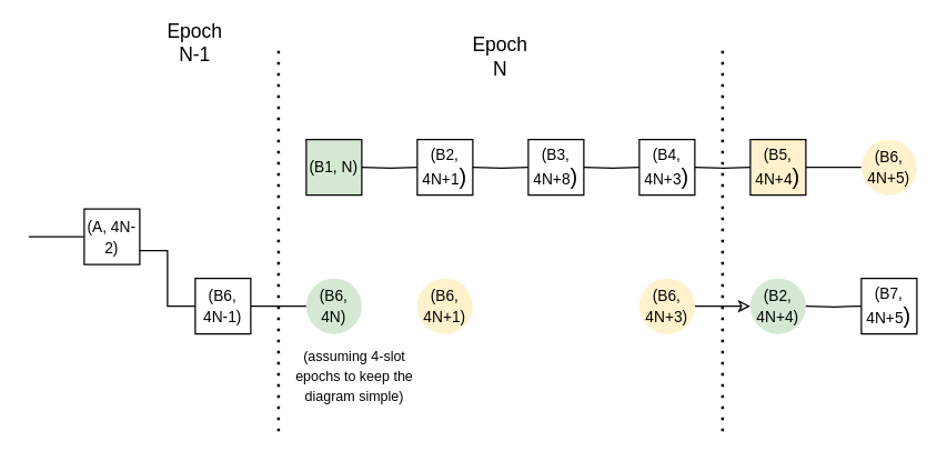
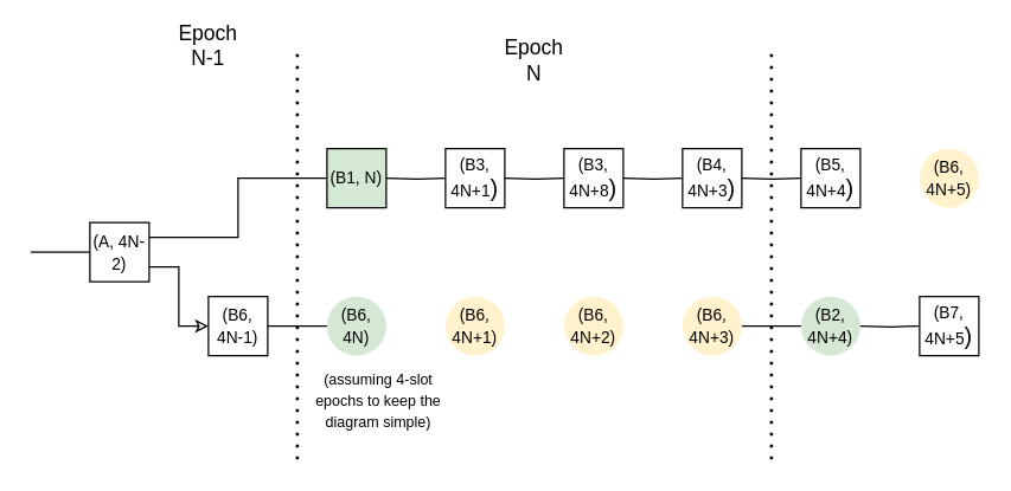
- <mxCell id="4" value="&lt;div&gt;&lt;font style=&quot;font-size: 11px&quot;&gt;(B2, 4N+1&lt;/font&gt;&lt;font size=&quot;3&quot;&gt;)&lt;br&gt;&lt;/font&gt;&lt;/div&gt;" style="rounded=0;whiteSpace=wrap;html=1;" vertex="1" parent="1"><mxGeometry x="300" y="100" width="40" height="40" as="geometry" /></mxCell>
+ <mxCell id="4" value="&lt;div&gt;&lt;font style=&quot;font-size: 11px&quot;&gt;(B3, 4N+1&lt;/font&gt;&lt;font size=&quot;3&quot;&gt;)&lt;br&gt;&lt;/font&gt;&lt;/div&gt;" style="rounded=0;whiteSpace=wrap;html=1;" vertex="1" parent="1"><mxGeometry x="300" y="100" width="40" height="40" as="geometry" /></mxCell>
- <mxCell id="12" value="&lt;div&gt;&lt;font style=&quot;font-size: 11px&quot;&gt;(B5, 4N+4&lt;/font&gt;&lt;font size=&quot;3&quot;&gt;)&lt;br&gt;&lt;/font&gt;&lt;/div&gt;" style="rounded=0;whiteSpace=wrap;html=1;fillColor=#fff2cc;" vertex="1" parent="1"><mxGeometry x="540" y="100" width="40" height="40" as="geometry" /></mxCell>
+ <mxCell id="12" value="&lt;div&gt;&lt;font style=&quot;font-size: 11px&quot;&gt;(B5, 4N+4&lt;/font&gt;&lt;font size=&quot;3&quot;&gt;)&lt;br&gt;&lt;/font&gt;&lt;/div&gt;" style="rounded=0;whiteSpace=wrap;html=1;" vertex="1" parent="1"><mxGeometry x="540" y="100" width="40" height="40" as="geometry" /></mxCell>
- <mxCell id="11" style="edgeStyle=orthogonalEdgeStyle;rounded=0;orthogonalLoop=1;jettySize=auto;html=1;exitX=1;exitY=0.5;exitDx=0;exitDy=0;endArrow=none;endFill=0;" edge="1" parent="1" source="12" target="31"><mxGeometry relative="1" as="geometry" /></mxCell>
+ <mxCell id="14" style="edgeStyle=orthogonalEdgeStyle;rounded=0;orthogonalLoop=1;jettySize=auto;html=1;exitX=1;exitY=0.25;exitDx=0;exitDy=0;entryX=0;entryY=0.5;entryDx=0;entryDy=0;endArrow=none;endFill=0;" edge="1" parent="1" source="15" target="17"><mxGeometry relative="1" as="geometry" /></mxCell>
- <mxCell id="16" style="edgeStyle=orthogonalEdgeStyle;rounded=0;orthogonalLoop=1;jettySize=auto;html=1;exitX=1;exitY=0.75;exitDx=0;exitDy=0;endArrow=none;endFill=0;entryX=0;entryY=0.5;entryDx=0;entryDy=0;" edge="1" parent="1" target="19" source="15"><mxGeometry relative="1" as="geometry"><mxPoint x="100" y="170" as="sourcePoint" /><mxPoint x="110" y="220" as="targetPoint" /></mxGeometry></mxCell>
+ <mxCell id="16" style="edgeStyle=orthogonalEdgeStyle;rounded=0;orthogonalLoop=1;jettySize=auto;html=1;exitX=1;exitY=0.75;exitDx=0;exitDy=0;endArrow=classic;endFill=0;entryX=0;entryY=0.5;entryDx=0;entryDy=0;" edge="1" parent="1" target="19" source="15"><mxGeometry relative="1" as="geometry"><mxPoint x="100" y="170" as="sourcePoint" /><mxPoint x="110" y="220" as="targetPoint" /></mxGeometry></mxCell>
+ <mxCell id="30" value="&lt;font style=&quot;font-size: 11px&quot;&gt;(B6, 4N+2)&lt;br&gt;&lt;/font&gt;" style="ellipse;whiteSpace=wrap;html=1;strokeColor=none;fillColor=#FFF2CC;" vertex="1" parent="1"><mxGeometry x="380" y="200" width="40" height="40" as="geometry" /></mxCell>
- <mxCell id="20" style="edgeStyle=orthogonalEdgeStyle;rounded=0;orthogonalLoop=1;jettySize=auto;html=1;exitX=1;exitY=0.5;exitDx=0;exitDy=0;endArrow=classic;endFill=0;" edge="1" parent="1" source="27" target="22"><mxGeometry relative="1" as="geometry" /></mxCell>
+ <mxCell id="20" style="edgeStyle=orthogonalEdgeStyle;rounded=0;orthogonalLoop=1;jettySize=auto;html=1;exitX=1;exitY=0.5;exitDx=0;exitDy=0;endArrow=none;endFill=0;" edge="1" parent="1" source="27" target="22"><mxGeometry relative="1" as="geometry" /></mxCell>
